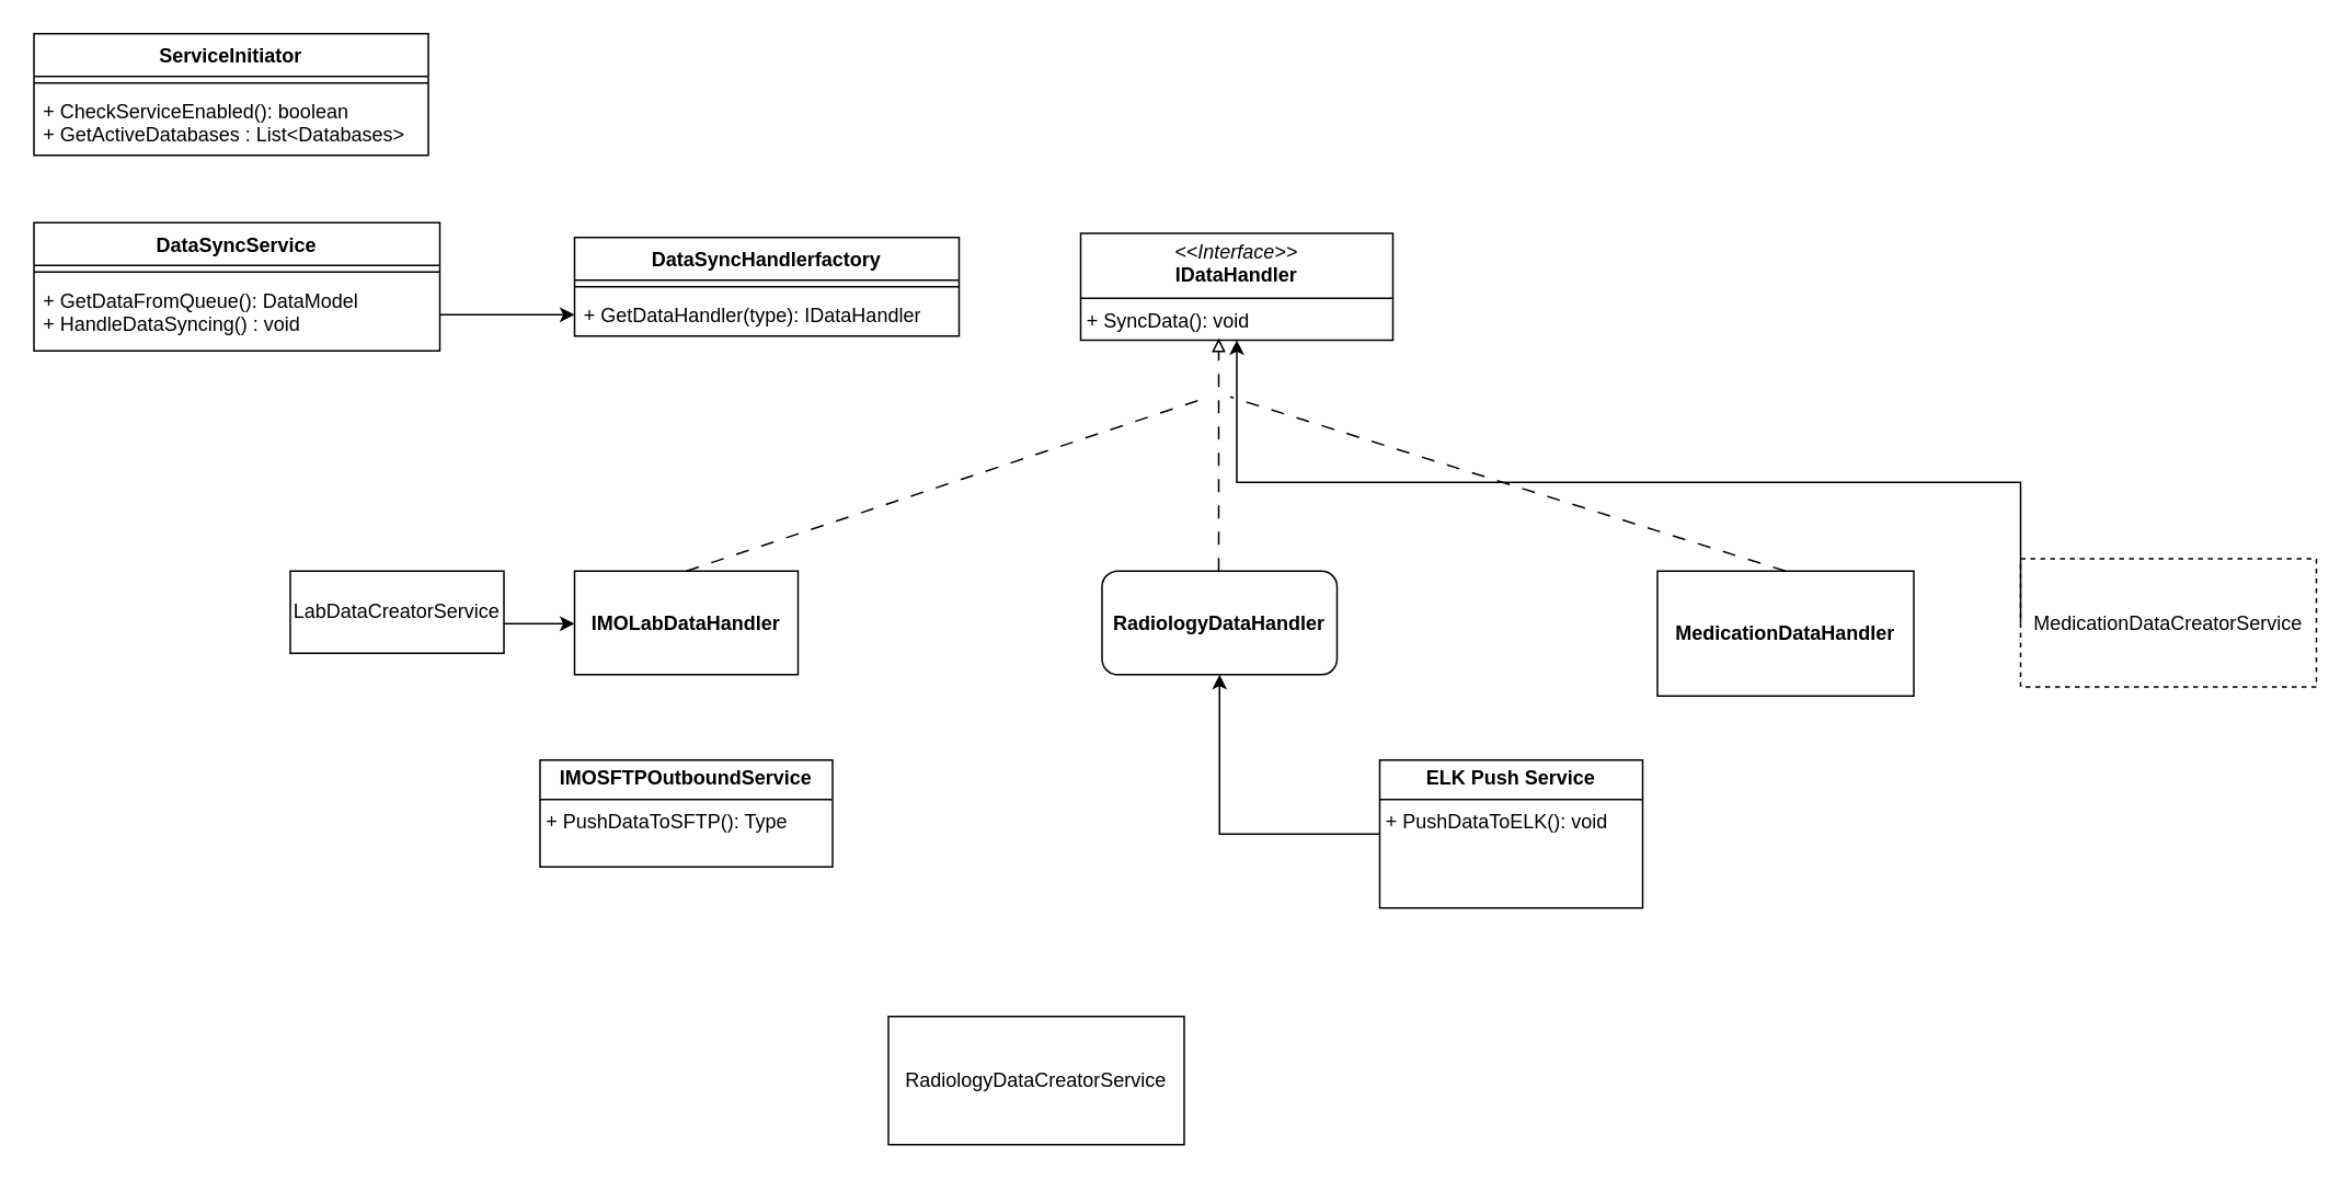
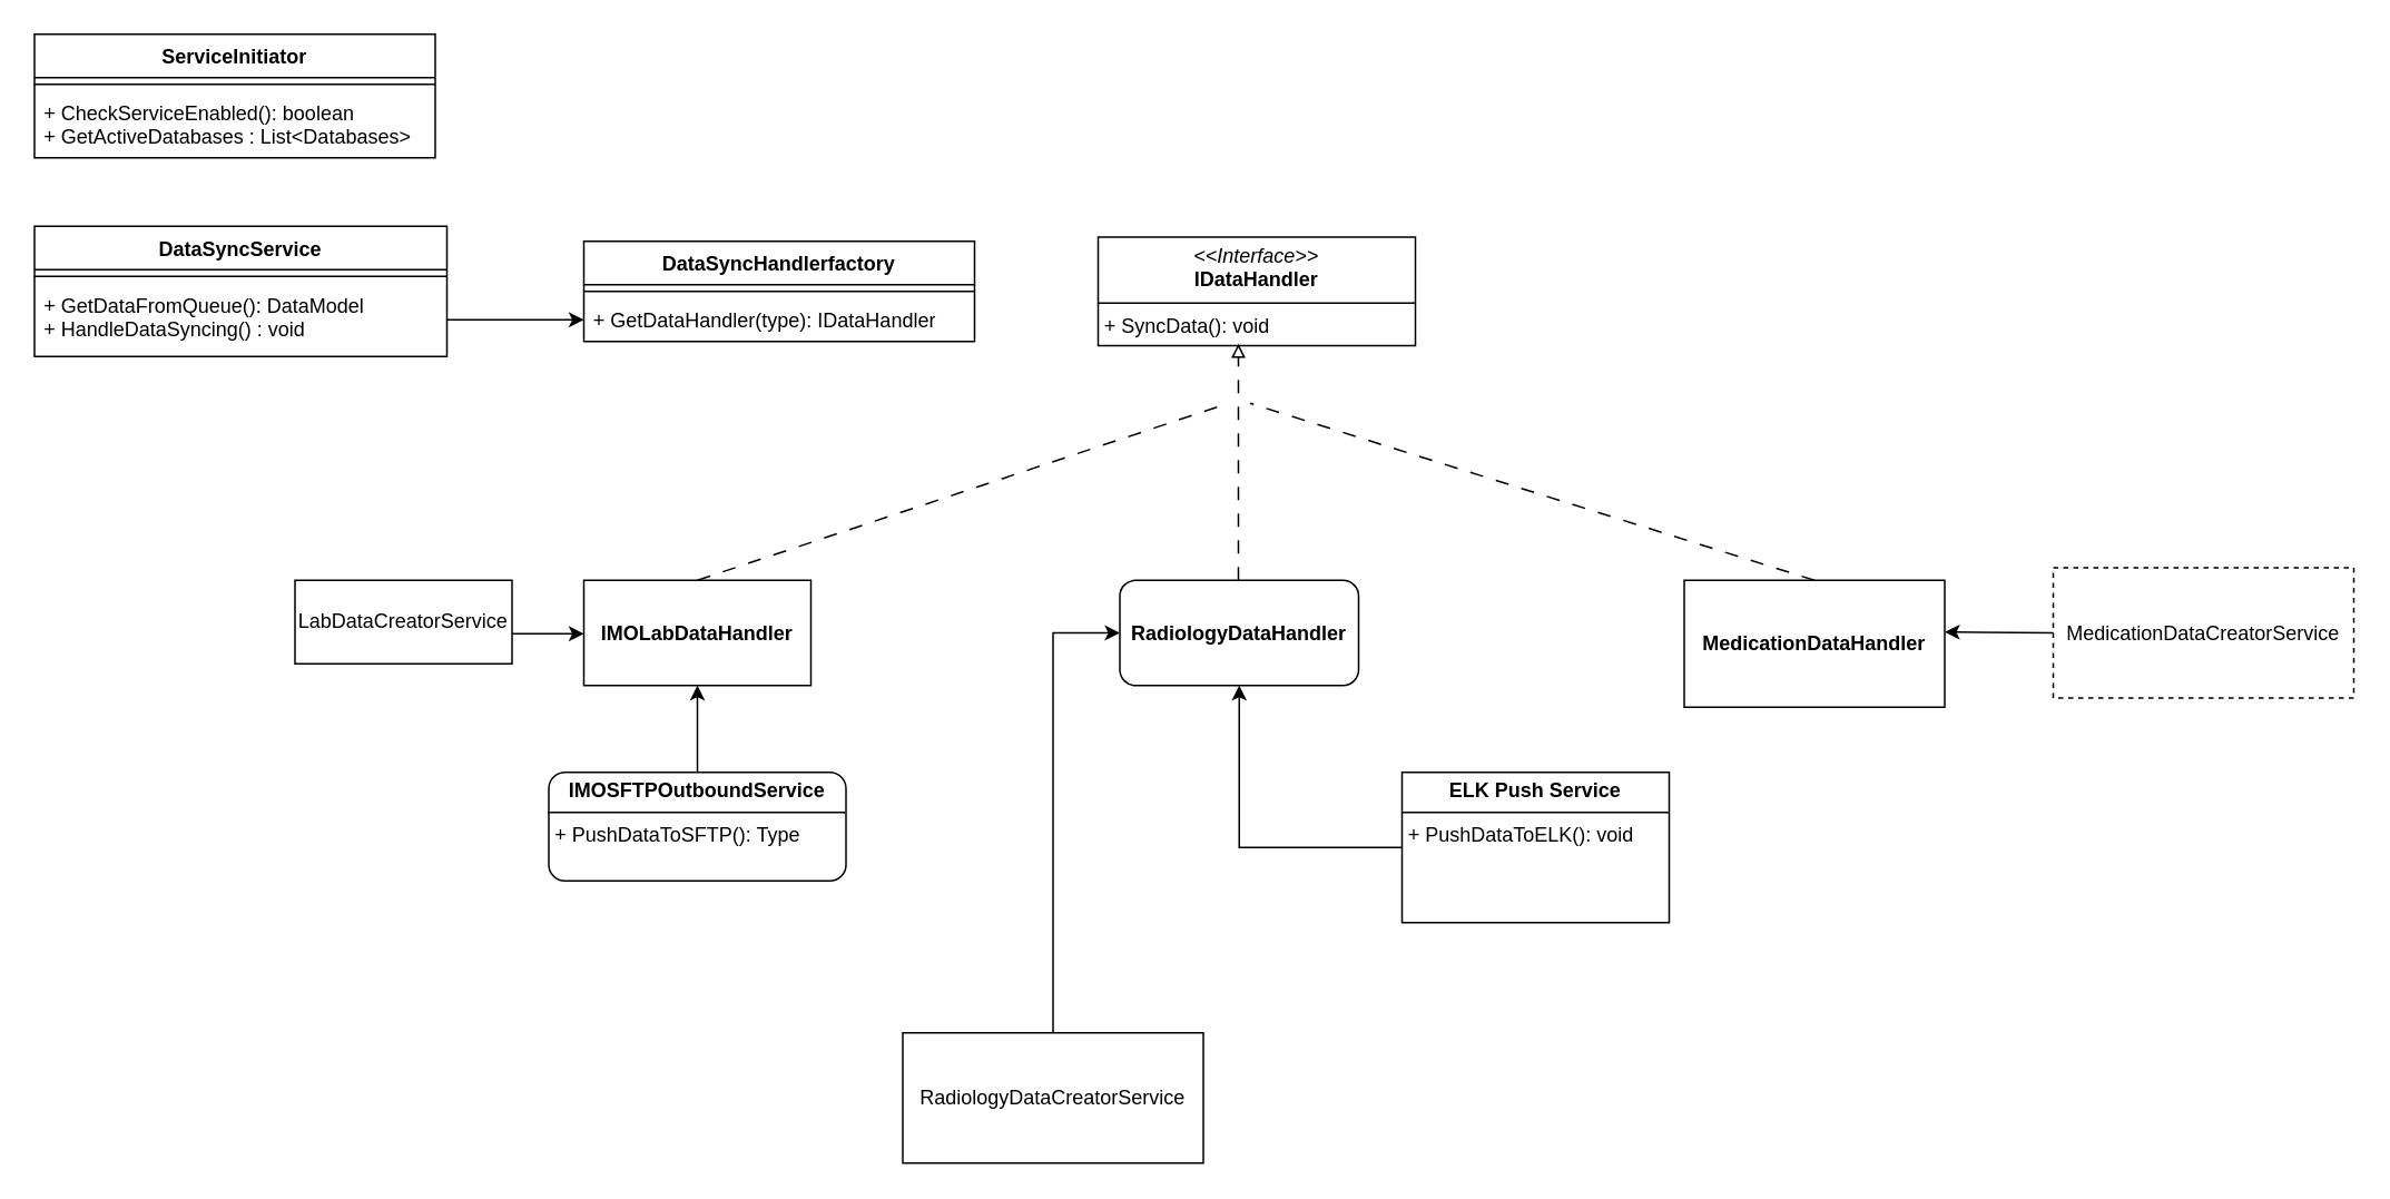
- <mxCell id="28" style="edgeStyle=elbowEdgeStyle;rounded=0;orthogonalLoop=1;jettySize=auto;elbow=vertical;html=1;exitX=0;exitY=0.5;exitDx=0;exitDy=0;" parent="1" source="27" target="12" edge="1"><mxGeometry relative="1" as="geometry" /></mxCell>
+ <mxCell id="28" style="edgeStyle=elbowEdgeStyle;rounded=0;orthogonalLoop=1;jettySize=auto;elbow=vertical;html=1;exitX=0;exitY=0.5;exitDx=0;exitDy=0;entryX=1;entryY=0.413;entryDx=0;entryDy=0;entryPerimeter=0;" parent="1" source="27" target="17" edge="1"><mxGeometry relative="1" as="geometry" /></mxCell>
+ <mxCell id="19" style="edgeStyle=elbowEdgeStyle;rounded=0;orthogonalLoop=1;jettySize=auto;elbow=vertical;html=1;entryX=0.5;entryY=1;entryDx=0;entryDy=0;" parent="1" source="20" target="14" edge="1"><mxGeometry relative="1" as="geometry" /></mxCell>
+ <mxCell id="25" style="edgeStyle=orthogonalEdgeStyle;rounded=0;orthogonalLoop=1;jettySize=auto;elbow=vertical;html=1;exitX=0.5;exitY=0;exitDx=0;exitDy=0;entryX=0;entryY=0.5;entryDx=0;entryDy=0;" parent="1" source="26" target="15" edge="1"><mxGeometry relative="1" as="geometry" /></mxCell>
- <mxCell id="20" value="&lt;p style=&quot;margin:0px;margin-top:4px;text-align:center;&quot;&gt;&lt;b&gt;IMOSFTPOutboundService&lt;/b&gt;&lt;/p&gt;&lt;hr size=&quot;1&quot; style=&quot;border-style:solid;&quot;&gt;&lt;p style=&quot;margin:0px;margin-left:4px;&quot;&gt;&lt;/p&gt;&lt;p style=&quot;margin:0px;margin-left:4px;&quot;&gt;+ PushDataToSFTP(): Type&lt;/p&gt;" style="verticalAlign=top;align=left;overflow=fill;html=1;whiteSpace=wrap;" parent="1" vertex="1"><mxGeometry x="328" y="462" width="178" height="65" as="geometry" /></mxCell>
+ <mxCell id="20" value="&lt;p style=&quot;margin:0px;margin-top:4px;text-align:center;&quot;&gt;&lt;b&gt;IMOSFTPOutboundService&lt;/b&gt;&lt;/p&gt;&lt;hr size=&quot;1&quot; style=&quot;border-style:solid;&quot;&gt;&lt;p style=&quot;margin:0px;margin-left:4px;&quot;&gt;&lt;/p&gt;&lt;p style=&quot;margin:0px;margin-left:4px;&quot;&gt;+ PushDataToSFTP(): Type&lt;/p&gt;" style="verticalAlign=top;align=left;overflow=fill;html=1;whiteSpace=wrap;rounded=1;" parent="1" vertex="1"><mxGeometry x="328" y="462" width="178" height="65" as="geometry" /></mxCell>
